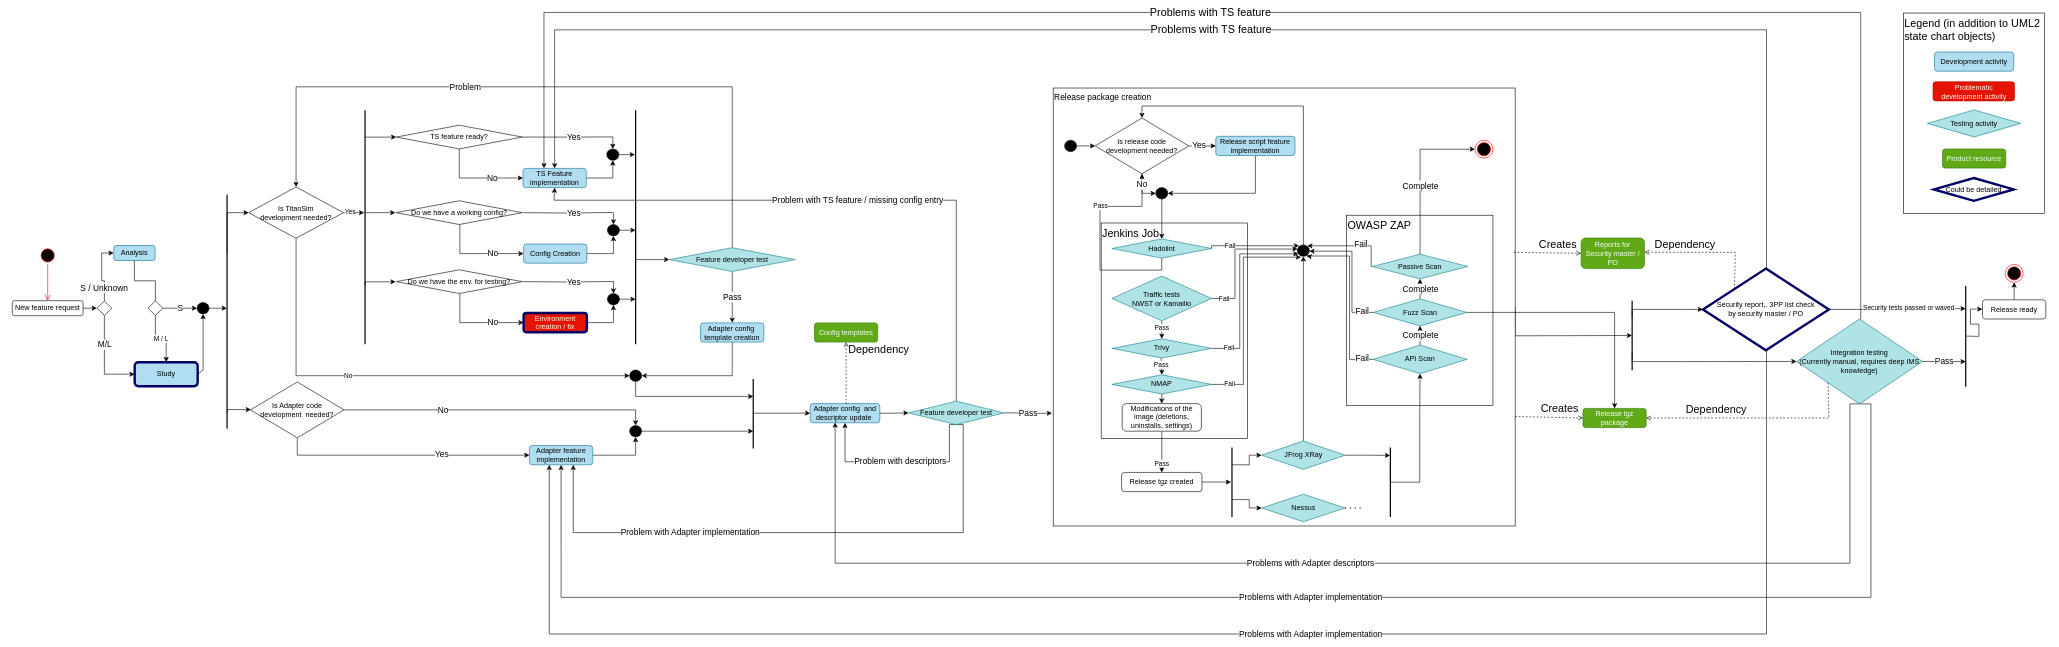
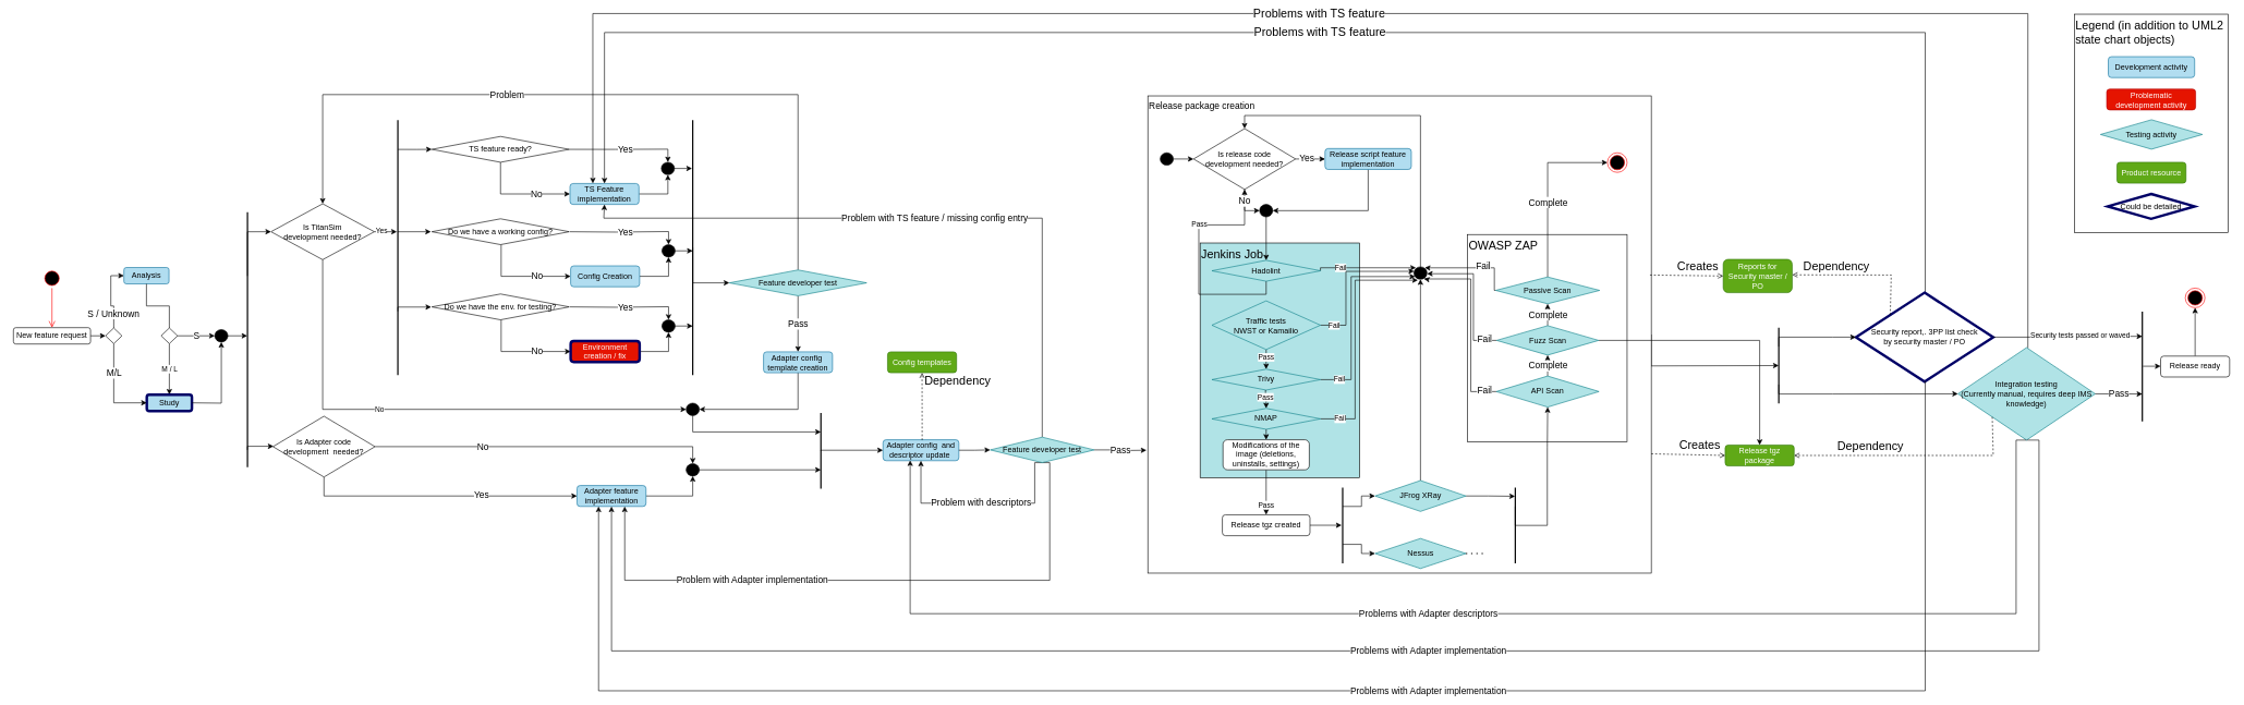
- <mxCell id="102" value="Release ready" style="rounded=1;whiteSpace=wrap;html=1;" parent="1" vertex="1"><mxGeometry x="3304" y="499" width="105.5" height="32" as="geometry" /></mxCell>
+ <mxCell id="102" value="Release ready" style="rounded=1;whiteSpace=wrap;html=1;" parent="1" vertex="1"><mxGeometry x="3304" y="544" width="105.5" height="32" as="geometry" /></mxCell>
- <mxCell id="65" value="Jenkins Job" style="rounded=0;html=1;align=left;horizontal=1;verticalAlign=top;whiteSpace=wrap;fontSize=18;" parent="1" vertex="1"><mxGeometry x="1835" y="371" width="244" height="359" as="geometry" /></mxCell>
+ <mxCell id="65" value="Jenkins Job" style="rounded=0;html=1;align=left;horizontal=1;verticalAlign=top;whiteSpace=wrap;fontSize=18;fillColor=#b0e3e6;" parent="1" vertex="1"><mxGeometry x="1835" y="371" width="244" height="359" as="geometry" /></mxCell>
- <mxCell id="8" value="Study" style="rounded=1;whiteSpace=wrap;html=1;fillColor=#b1ddf0;strokeColor=#000066;strokeWidth=4;" parent="1" vertex="1"><mxGeometry x="224" y="603" width="105" height="40" as="geometry" /></mxCell>
+ <mxCell id="8" value="Study" style="rounded=1;whiteSpace=wrap;html=1;fillColor=#b1ddf0;strokeColor=#000066;strokeWidth=4;" parent="1" vertex="1"><mxGeometry x="224" y="603" width="69" height="25" as="geometry" /></mxCell>
